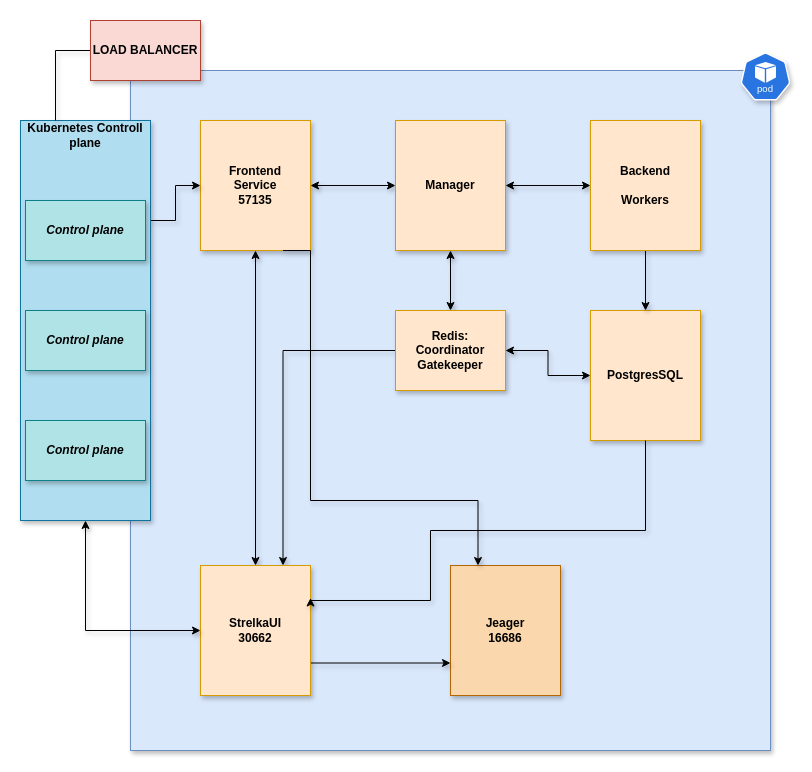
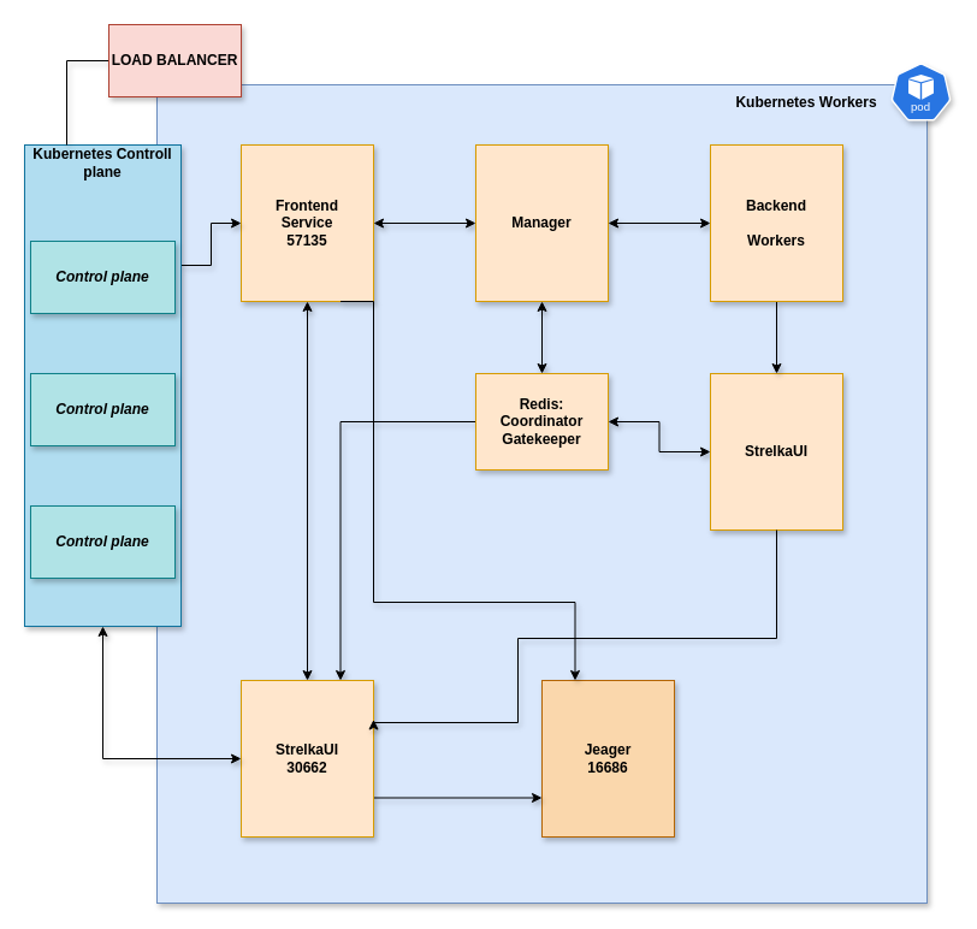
+ <mxCell id="3" value="&lt;b&gt;Kubernetes Workers&lt;/b&gt;" style="text;html=1;align=center;verticalAlign=middle;whiteSpace=wrap;rounded=0;shadow=1;" parent="1" vertex="1"><mxGeometry x="600" y="70" width="140" height="30" as="geometry" /></mxCell>
- <mxCell id="14" value="&lt;b&gt;PostgresSQL&lt;/b&gt;" style="rounded=0;whiteSpace=wrap;html=1;fillColor=#ffe6cc;strokeColor=#d79b00;shadow=1;" parent="1" vertex="1"><mxGeometry x="590" y="310" width="110" height="130" as="geometry" /></mxCell>
+ <mxCell id="14" value="&lt;b&gt;StrelkaUI&lt;/b&gt;" style="rounded=0;whiteSpace=wrap;html=1;fillColor=#ffe6cc;strokeColor=#d79b00;shadow=1;" parent="1" vertex="1"><mxGeometry x="590" y="310" width="110" height="130" as="geometry" /></mxCell>
